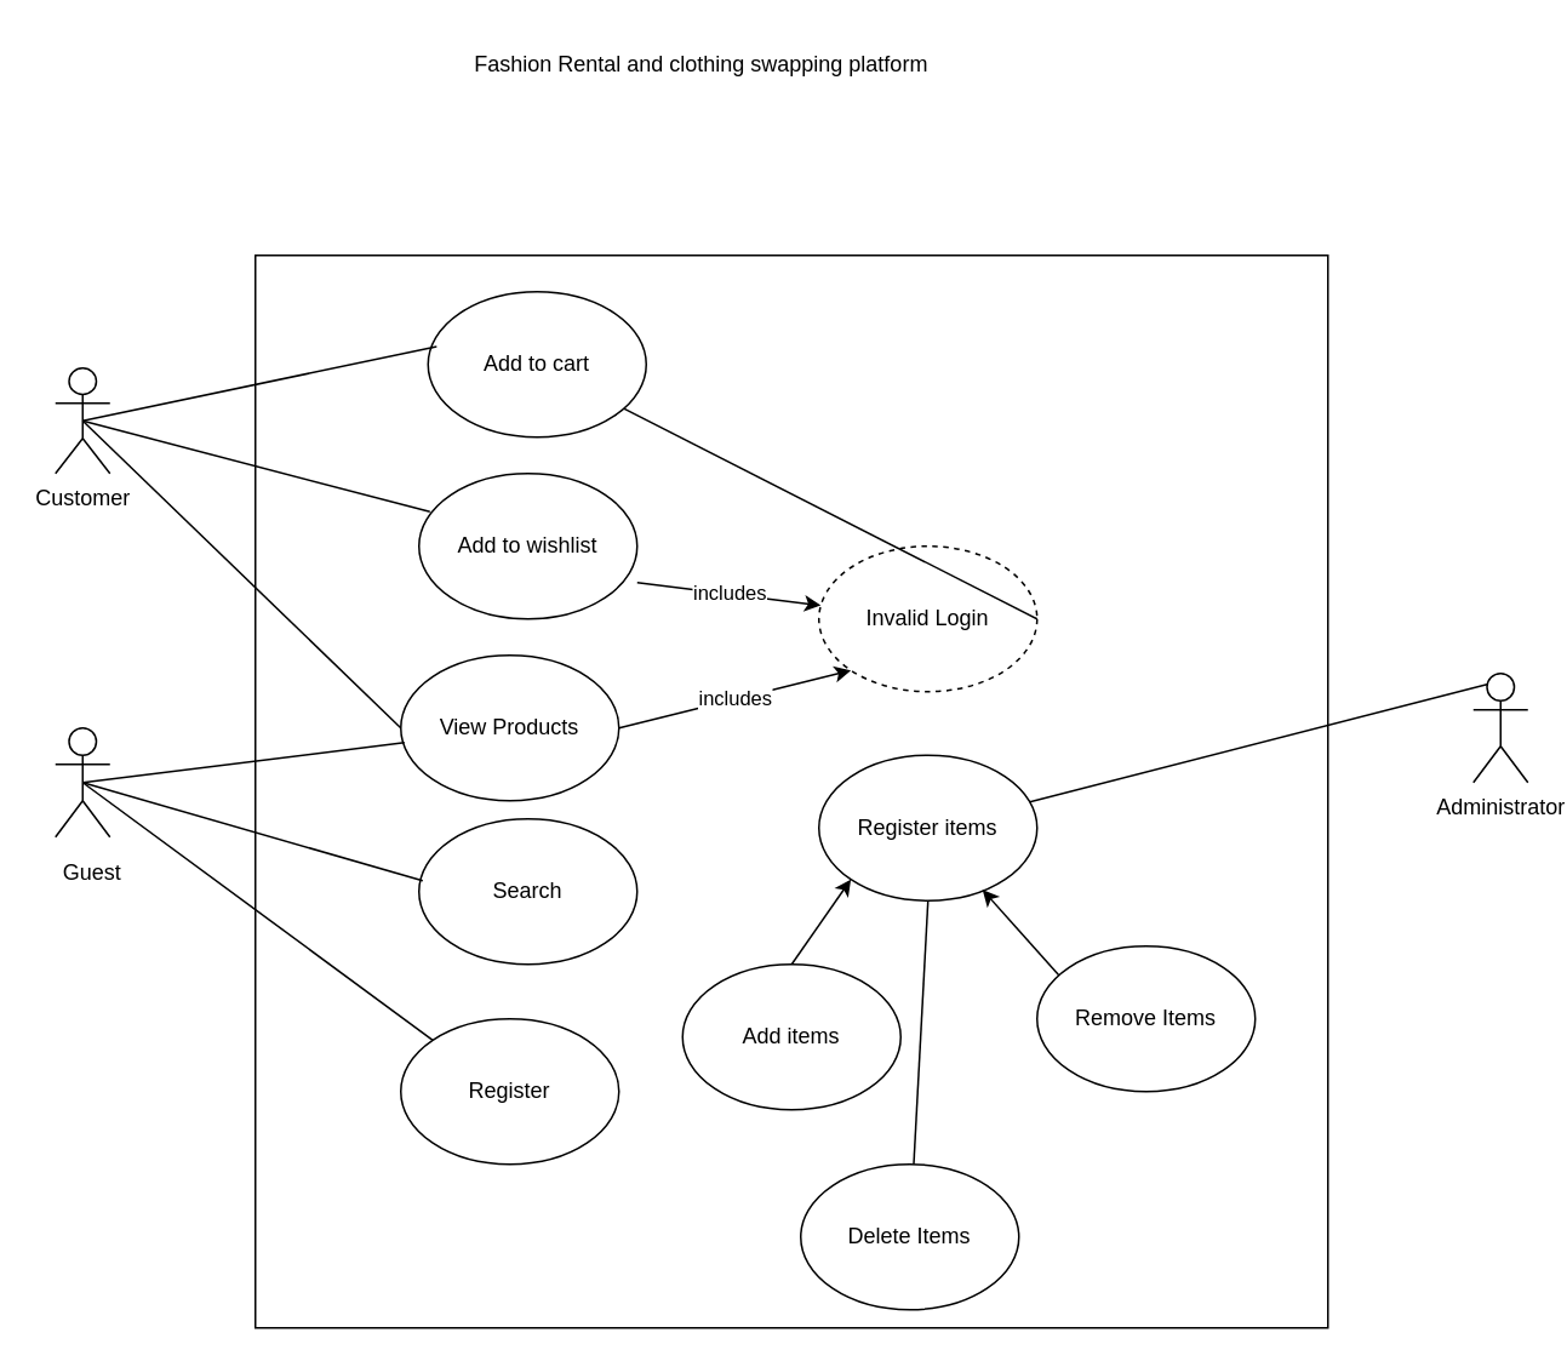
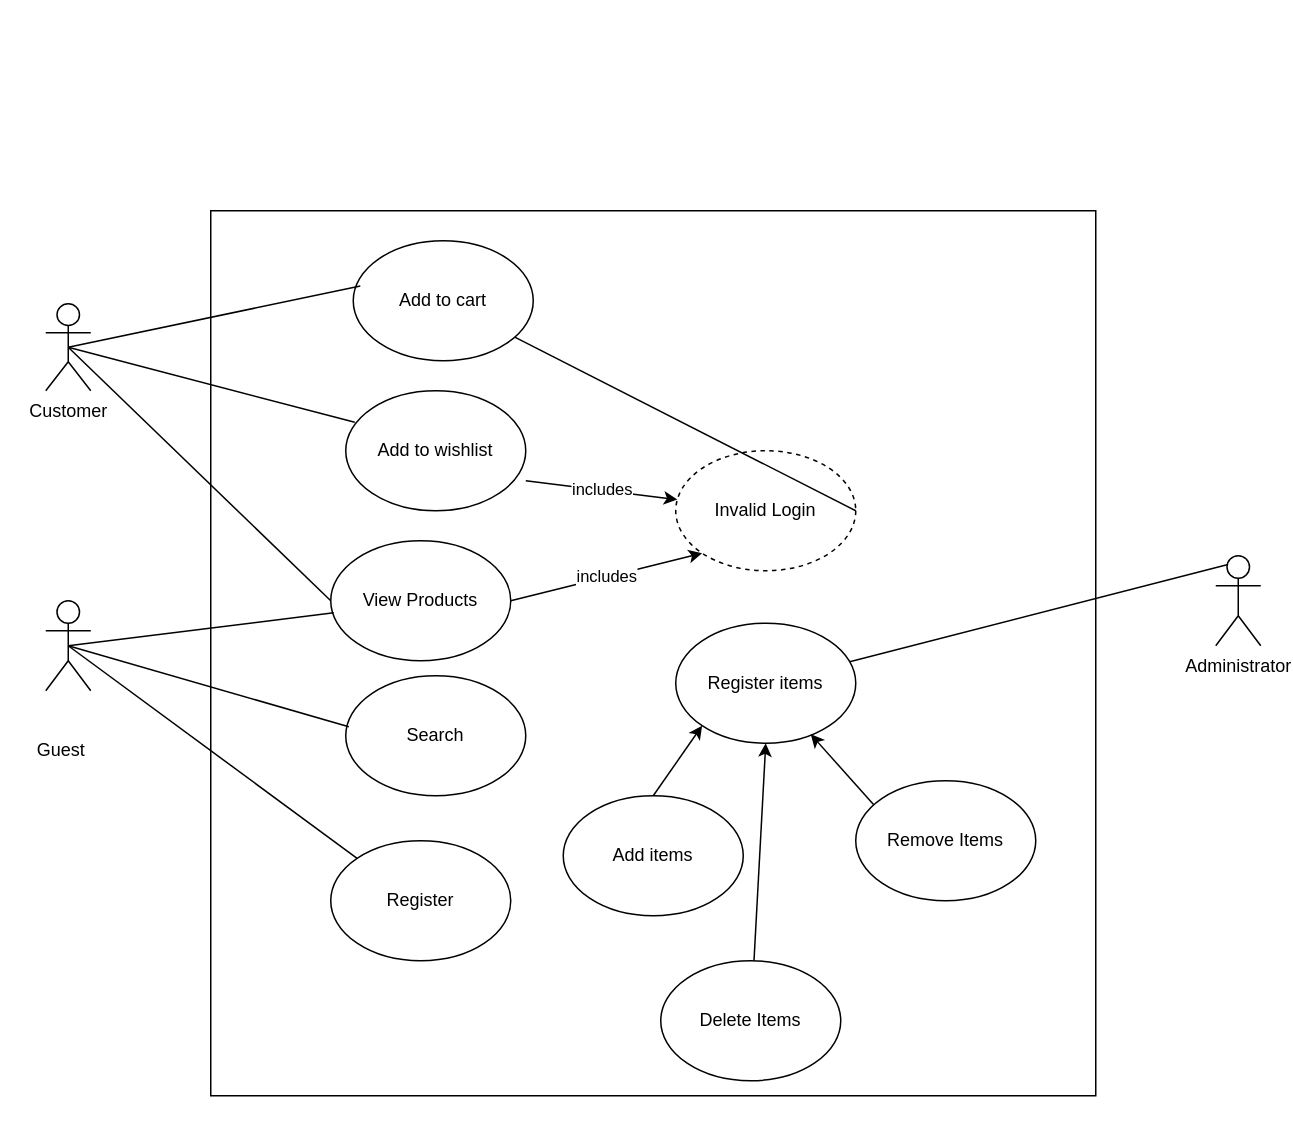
- <mxCell id="31" value="Fashion Rental and clothing swapping platform" style="text;html=1;align=center;verticalAlign=middle;resizable=0;points=[];autosize=1;strokeColor=none;fillColor=none;" vertex="1" parent="1"><mxGeometry x="250" y="20" width="270" height="30" as="geometry" /></mxCell>
- <mxCell id="6" value="Guest" style="text;html=1;align=center;verticalAlign=middle;resizable=0;points=[];autosize=1;strokeColor=none;fillColor=none;" vertex="1" parent="1"><mxGeometry x="20" y="465" width="60" height="30" as="geometry" /></mxCell>
+ <mxCell id="6" value="Guest" style="text;html=1;align=center;verticalAlign=middle;resizable=0;points=[];autosize=1;strokeColor=none;fillColor=none;" vertex="1" parent="1"><mxGeometry x="10" y="485" width="60" height="30" as="geometry" /></mxCell>
- <mxCell id="28" value="" style="endArrow=none;html=1;entryX=0.5;entryY=1;entryDx=0;entryDy=0;" edge="1" parent="1" source="16" target="14"><mxGeometry width="50" height="50" relative="1" as="geometry"><mxPoint x="600" y="520" as="sourcePoint" /><mxPoint x="650" y="470" as="targetPoint" /></mxGeometry></mxCell>
+ <mxCell id="28" value="" style="endArrow=classic;html=1;entryX=0.5;entryY=1;entryDx=0;entryDy=0;" edge="1" parent="1" source="16" target="14"><mxGeometry width="50" height="50" relative="1" as="geometry"><mxPoint x="600" y="520" as="sourcePoint" /><mxPoint x="650" y="470" as="targetPoint" /></mxGeometry></mxCell>
